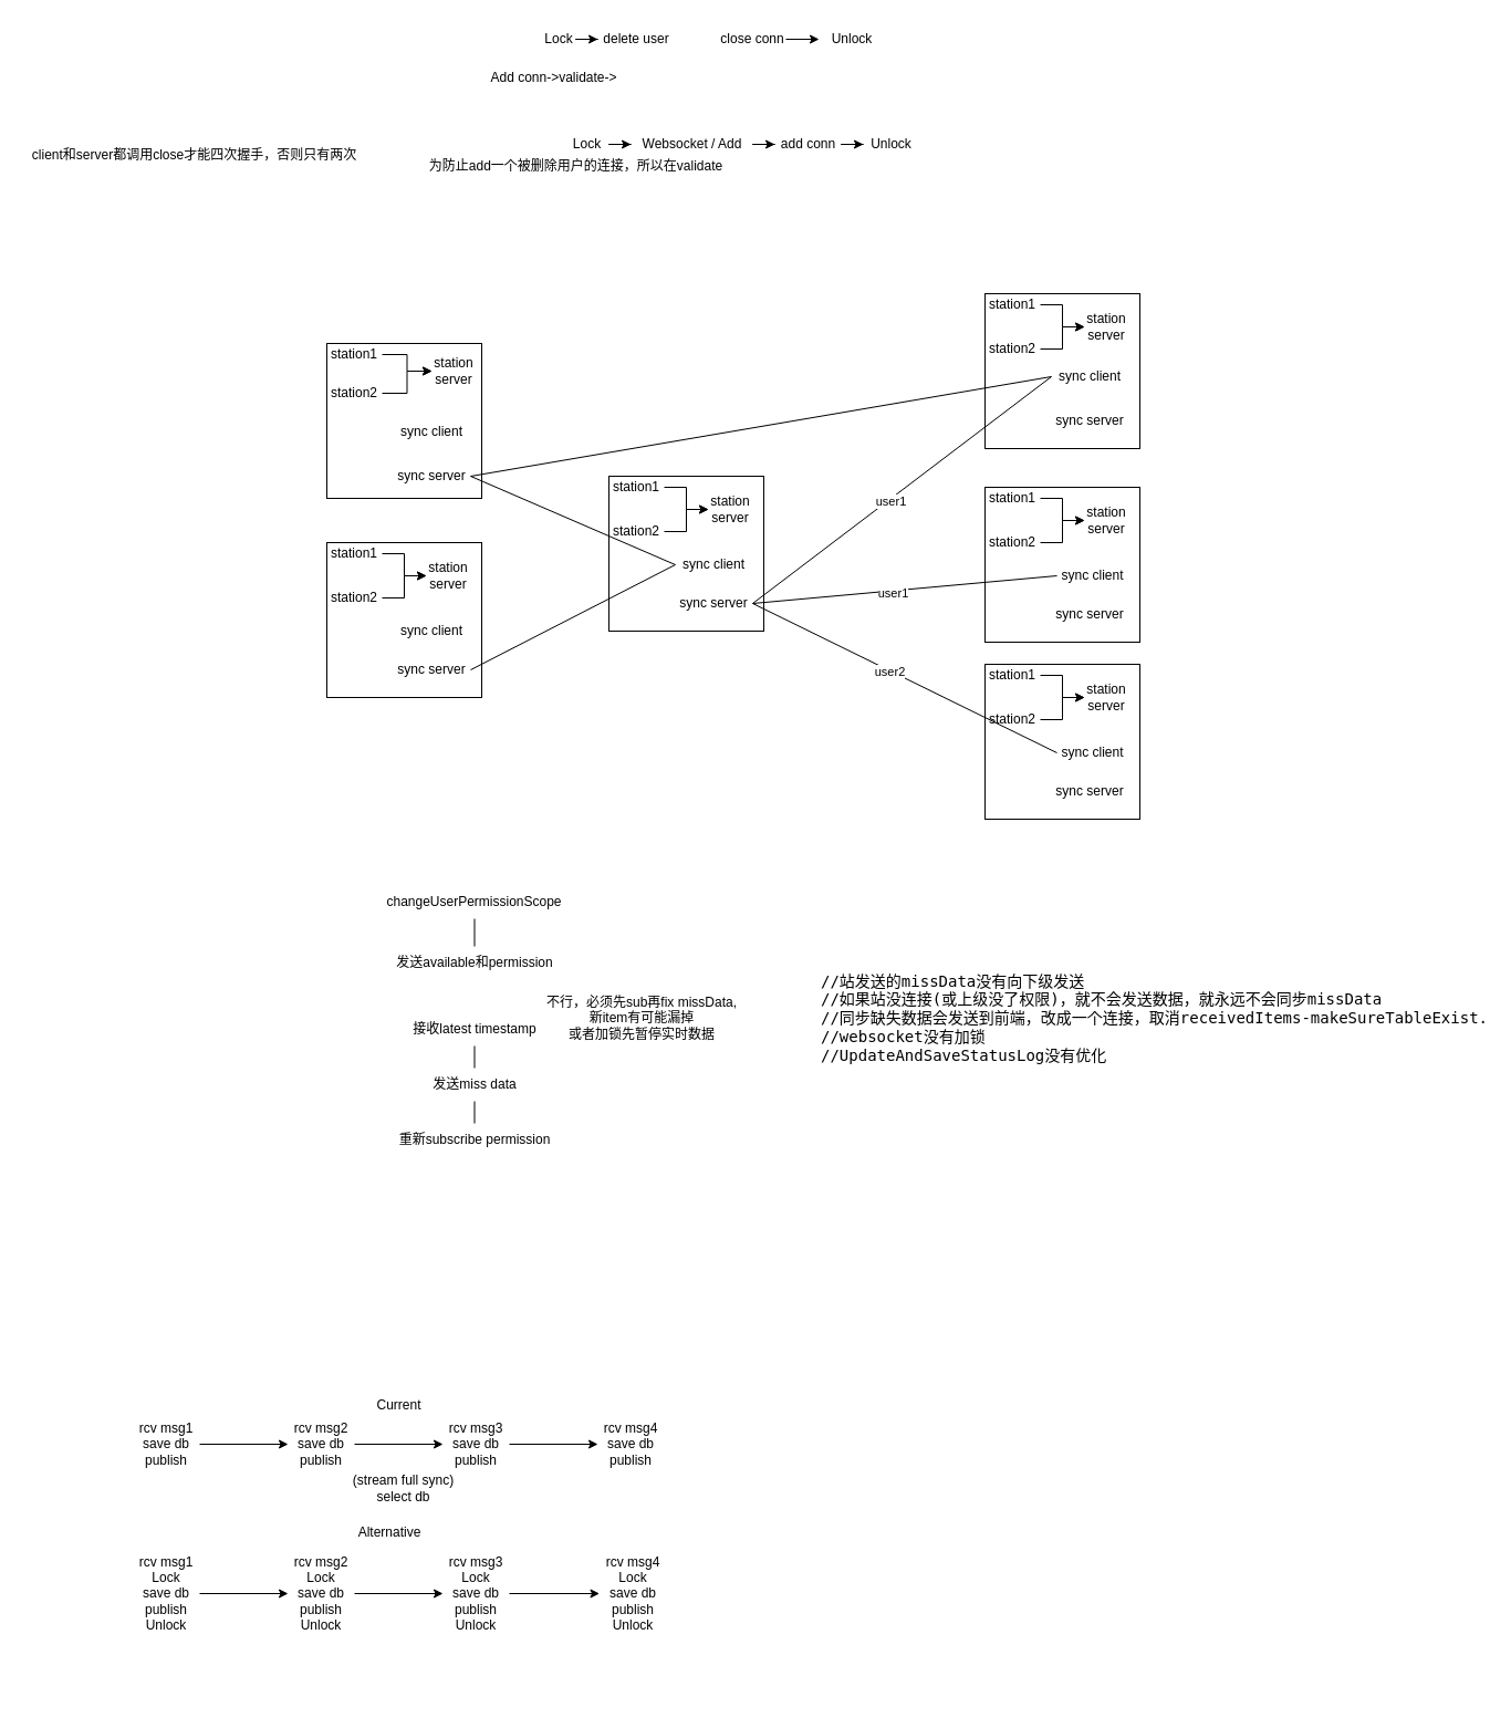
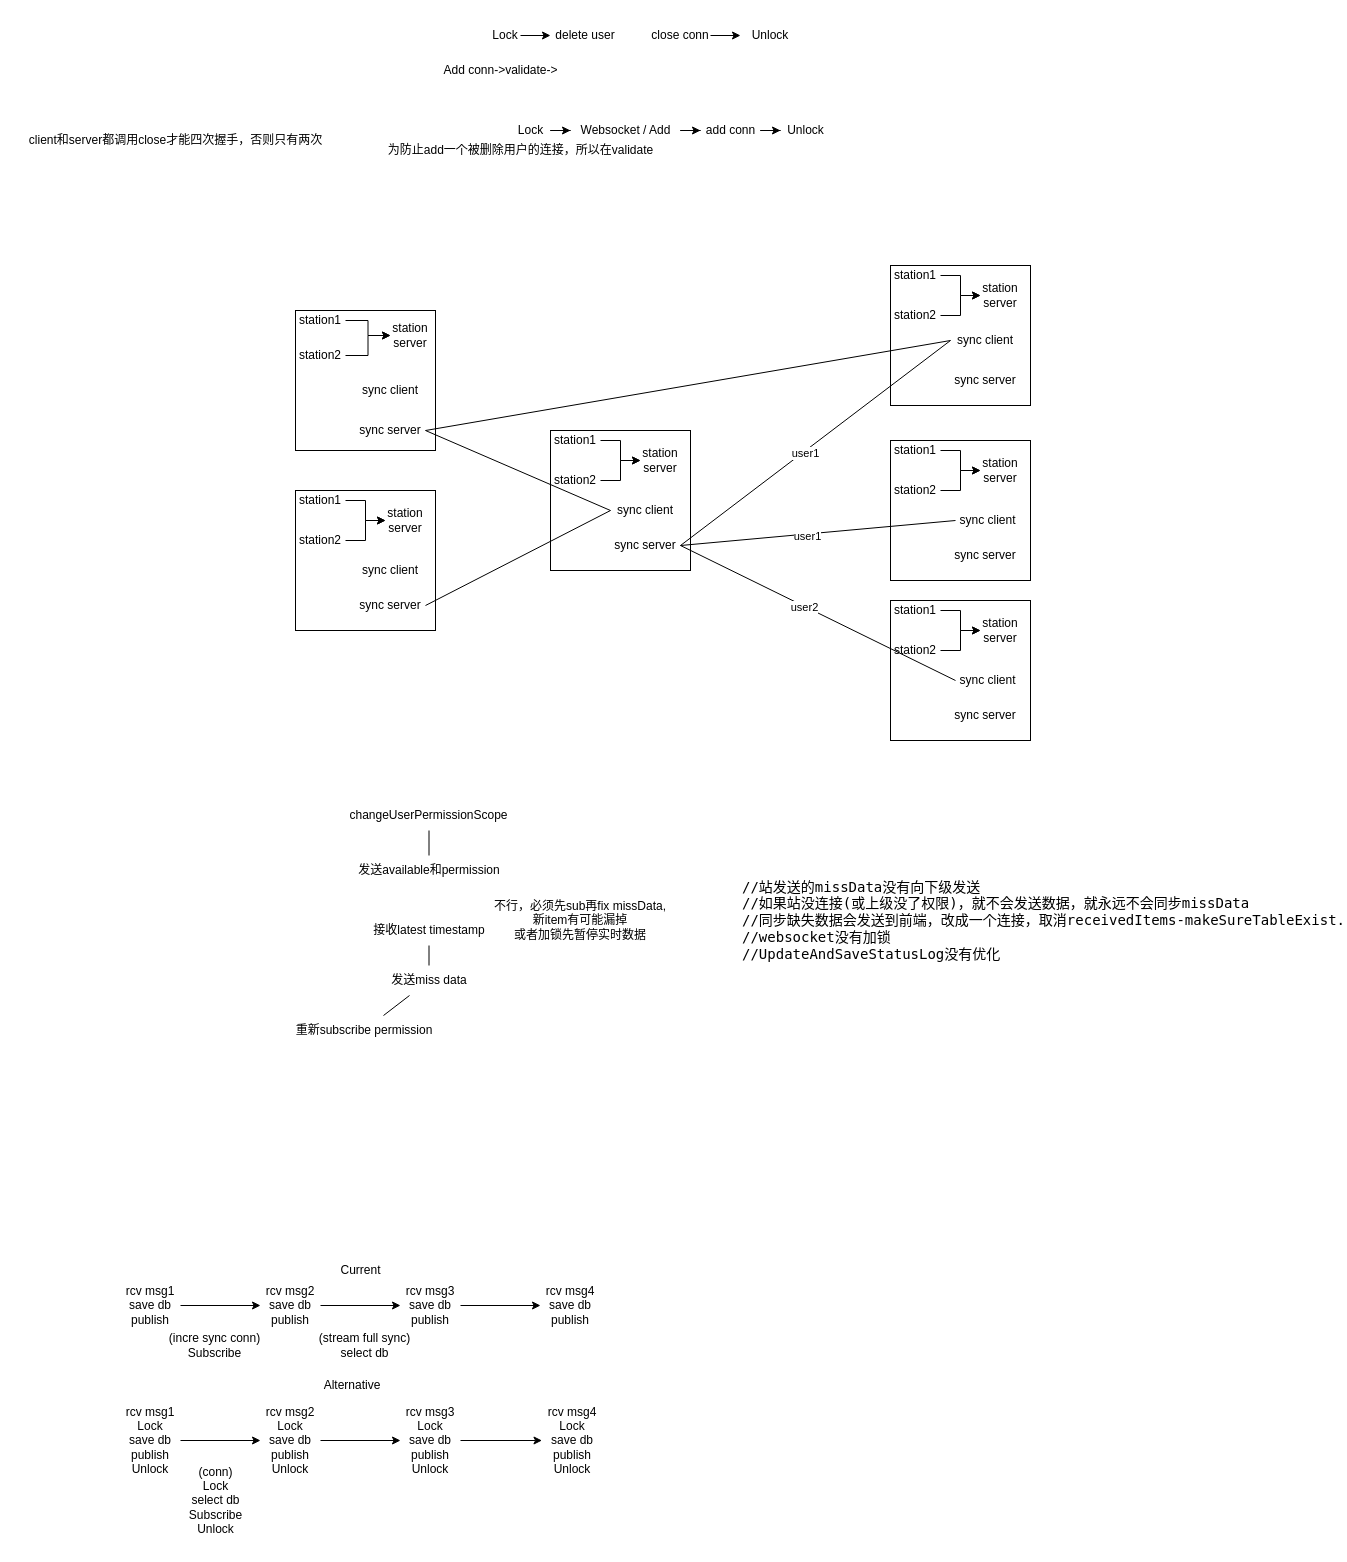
- <mxCell id="69" value="delete user" style="text;html=1;strokeColor=none;fillColor=none;align=center;verticalAlign=middle;whiteSpace=wrap;rounded=0;" parent="1" vertex="1"><mxGeometry x="540" y="20" width="70" height="30" as="geometry" /></mxCell>
+ <mxCell id="69" value="delete user" style="text;html=1;strokeColor=none;fillColor=none;align=center;verticalAlign=middle;whiteSpace=wrap;rounded=0;" parent="1" vertex="1"><mxGeometry x="550" width="70" height="30" as="geometry" y="20" /></mxCell>
- <mxCell id="66" value="重新subscribe permission" style="text;html=1;strokeColor=none;fillColor=none;align=center;verticalAlign=middle;whiteSpace=wrap;rounded=0;" parent="1" vertex="1"><mxGeometry x="343.5" y="1015" width="170" height="30" as="geometry" /></mxCell>
+ <mxCell id="66" value="重新subscribe permission" style="text;html=1;strokeColor=none;fillColor=none;align=center;verticalAlign=middle;whiteSpace=wrap;rounded=0;" parent="1" vertex="1"><mxGeometry x="278.5" y="1015" width="170" height="30" as="geometry" /></mxCell>
+ <mxCell id="93" value="(incre sync conn)&lt;br&gt;Subscribe" style="text;html=1;align=center;verticalAlign=middle;resizable=0;points=[];autosize=1;strokeColor=none;fillColor=none;fontColor=#000000;" parent="1" vertex="1"><mxGeometry x="158.5" y="1330" width="110" height="30" as="geometry" /></mxCell>
+ <mxCell id="101" value="(conn)&lt;br&gt;Lock&lt;br&gt;select db&lt;br&gt;Subscribe&lt;br&gt;Unlock" style="text;html=1;align=center;verticalAlign=middle;resizable=0;points=[];autosize=1;strokeColor=none;fillColor=none;fontColor=#000000;" parent="1" vertex="1"><mxGeometry x="180" y="1460" width="70" height="80" as="geometry" /></mxCell>
